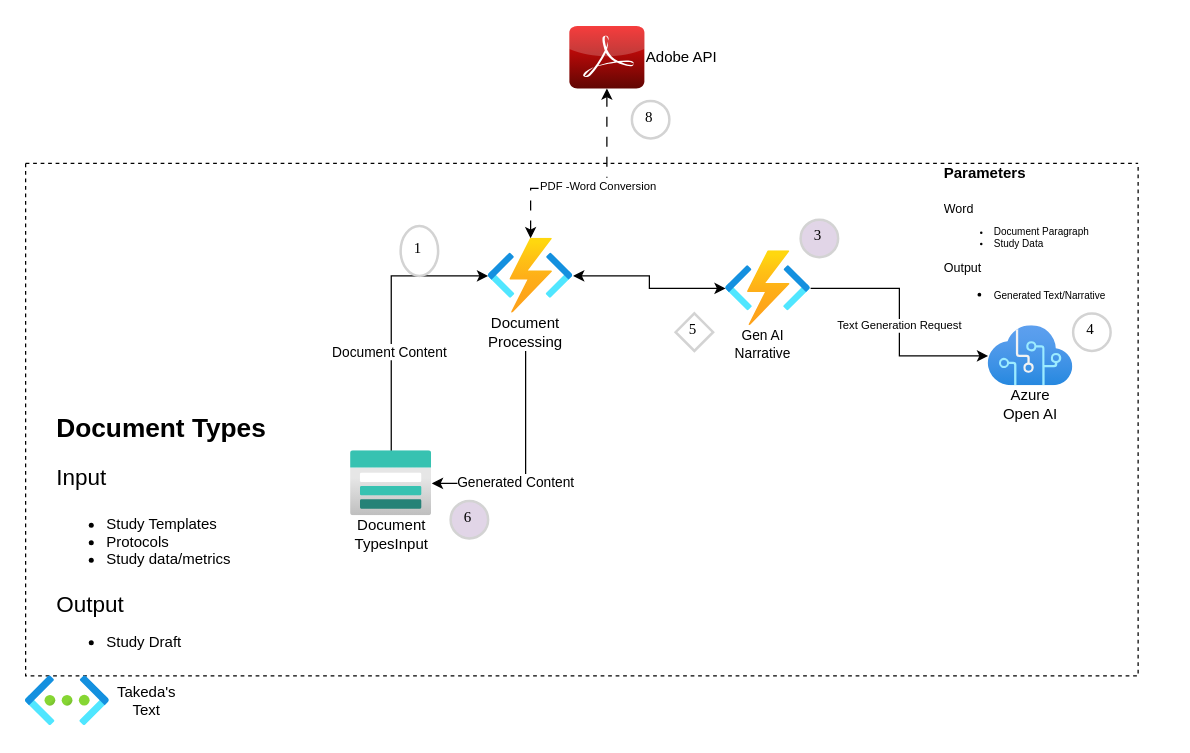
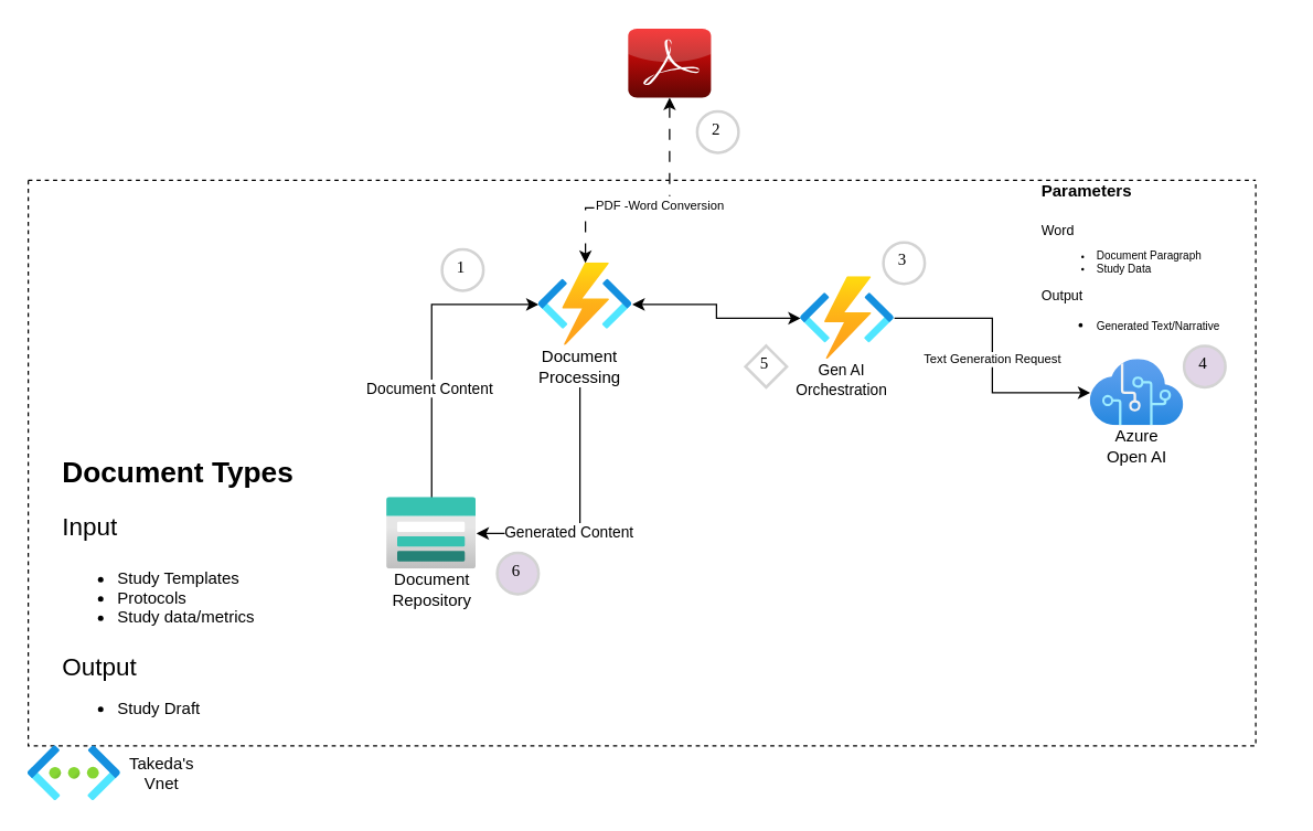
- <mxCell id="5" value="Adobe API" style="text;strokeColor=none;align=center;fillColor=none;html=1;verticalAlign=middle;whiteSpace=wrap;rounded=0;" vertex="1" parent="1"><mxGeometry x="515" y="30" width="60" height="30" as="geometry" /></mxCell>
- <mxCell id="36" value="8" style="ellipse;whiteSpace=wrap;html=1;aspect=fixed;strokeWidth=2;fontFamily=Tahoma;spacingBottom=4;spacingRight=2;strokeColor=#d3d3d3;" vertex="1" parent="1"><mxGeometry x="505" y="80" width="30" height="30" as="geometry" /></mxCell>
+ <mxCell id="36" value="2" style="ellipse;whiteSpace=wrap;html=1;aspect=fixed;strokeWidth=2;fontFamily=Tahoma;spacingBottom=4;spacingRight=2;strokeColor=#d3d3d3;" vertex="1" parent="1"><mxGeometry x="505" y="80" width="30" height="30" as="geometry" /></mxCell>
- <mxCell id="29" value="3" style="ellipse;whiteSpace=wrap;html=1;aspect=fixed;strokeWidth=2;fontFamily=Tahoma;spacingBottom=4;spacingRight=2;strokeColor=#d3d3d3;fillColor=#e1d5e7;" vertex="1" parent="7"><mxGeometry x="620" y="45" width="30" height="30" as="geometry" /></mxCell>
+ <mxCell id="29" value="3" style="ellipse;whiteSpace=wrap;html=1;aspect=fixed;strokeWidth=2;fontFamily=Tahoma;spacingBottom=4;spacingRight=2;strokeColor=#d3d3d3;" vertex="1" parent="7"><mxGeometry x="620" y="45" width="30" height="30" as="geometry" /></mxCell>
- <mxCell id="28" value="1" style="ellipse;whiteSpace=wrap;html=1;aspect=fixed;strokeWidth=2;fontFamily=Tahoma;spacingBottom=4;spacingRight=2;strokeColor=#d3d3d3;" vertex="1" parent="7"><mxGeometry x="300" y="50" width="30" height="40" as="geometry" /></mxCell>
+ <mxCell id="28" value="1" style="ellipse;whiteSpace=wrap;html=1;aspect=fixed;strokeWidth=2;fontFamily=Tahoma;spacingBottom=4;spacingRight=2;strokeColor=#d3d3d3;" vertex="1" parent="7"><mxGeometry x="300" y="50" width="30" height="30" as="geometry" /></mxCell>
- <mxCell id="30" value="4" style="ellipse;whiteSpace=wrap;html=1;aspect=fixed;strokeWidth=2;fontFamily=Tahoma;spacingBottom=4;spacingRight=2;strokeColor=#d3d3d3;" vertex="1" parent="7"><mxGeometry x="838" y="120" width="30" height="30" as="geometry" /></mxCell>
+ <mxCell id="30" value="4" style="ellipse;whiteSpace=wrap;html=1;aspect=fixed;strokeWidth=2;fontFamily=Tahoma;spacingBottom=4;spacingRight=2;strokeColor=#d3d3d3;fillColor=#e1d5e7;" vertex="1" parent="7"><mxGeometry x="838" y="120" width="30" height="30" as="geometry" /></mxCell>
- <mxCell id="23" value="Gen AI Narrative" style="text;strokeColor=none;align=center;fillColor=none;html=1;verticalAlign=middle;whiteSpace=wrap;rounded=0;fontSize=11;" vertex="1" parent="7"><mxGeometry x="560" y="130" width="60" height="30" as="geometry" /></mxCell>
+ <mxCell id="23" value="Gen AI Orchestration" style="text;strokeColor=none;align=center;fillColor=none;html=1;verticalAlign=middle;whiteSpace=wrap;rounded=0;fontSize=11;" vertex="1" parent="7"><mxGeometry x="560" y="130" width="60" height="30" as="geometry" /></mxCell>
- <mxCell id="16" value="Document TypesInput" style="text;strokeColor=none;align=center;fillColor=none;html=1;verticalAlign=middle;whiteSpace=wrap;rounded=0;" vertex="1" parent="14"><mxGeometry x="2.5" y="52" width="60" height="30" as="geometry" /></mxCell>
+ <mxCell id="16" value="Document Repository" style="text;strokeColor=none;align=center;fillColor=none;html=1;verticalAlign=middle;whiteSpace=wrap;rounded=0;" vertex="1" parent="14"><mxGeometry x="2.5" y="52" width="60" height="30" as="geometry" /></mxCell>
- <mxCell id="35" value="Takeda's Text" style="text;strokeColor=none;align=center;fillColor=none;html=1;verticalAlign=middle;whiteSpace=wrap;rounded=0;" vertex="1" parent="33"><mxGeometry x="67" y="5" width="60" height="30" as="geometry" /></mxCell>
+ <mxCell id="35" value="Takeda's Vnet" style="text;strokeColor=none;align=center;fillColor=none;html=1;verticalAlign=middle;whiteSpace=wrap;rounded=0;" vertex="1" parent="33"><mxGeometry x="67" y="5" width="60" height="30" as="geometry" /></mxCell>
